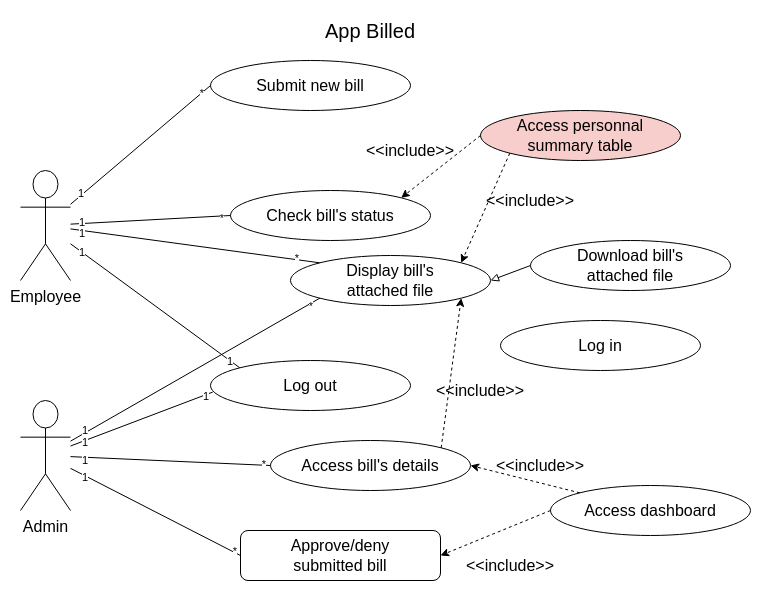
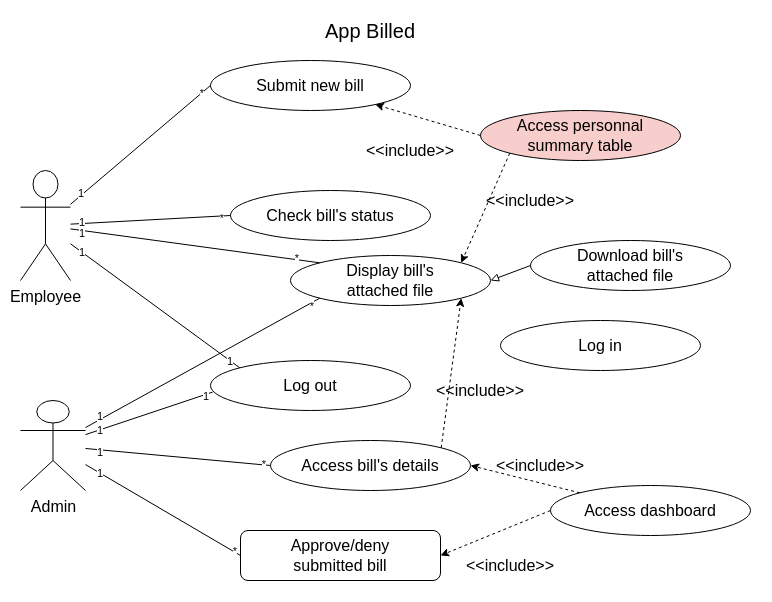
- <mxCell id="15" value="" style="endArrow=classic;html=1;dashed=1;entryX=1;entryY=0;entryDx=0;entryDy=0;exitX=0;exitY=0.5;exitDx=0;exitDy=0;" parent="1" source="6" target="14" edge="1"><mxGeometry width="50" height="50" relative="1" as="geometry"><mxPoint x="440" y="340" as="sourcePoint" /><mxPoint x="490" y="290" as="targetPoint" /></mxGeometry></mxCell>
+ <mxCell id="15" value="" style="endArrow=classic;html=1;dashed=1;exitX=0;exitY=0.5;exitDx=0;exitDy=0;" parent="1" source="6" target="9" edge="1"><mxGeometry width="50" height="50" relative="1" as="geometry"><mxPoint x="440" y="340" as="sourcePoint" /><mxPoint x="490" y="290" as="targetPoint" /></mxGeometry></mxCell>
- <mxCell id="3" value="Admin" style="shape=umlActor;verticalLabelPosition=bottom;verticalAlign=top;html=1;outlineConnect=0;fontSize=16;" parent="1" vertex="1"><mxGeometry x="20" y="400" width="50" height="110" as="geometry" /></mxCell>
+ <mxCell id="3" value="Admin" style="shape=umlActor;verticalLabelPosition=bottom;verticalAlign=top;html=1;outlineConnect=0;fontSize=16;" parent="1" vertex="1"><mxGeometry x="20" y="400" width="65" height="90" as="geometry" /></mxCell>
